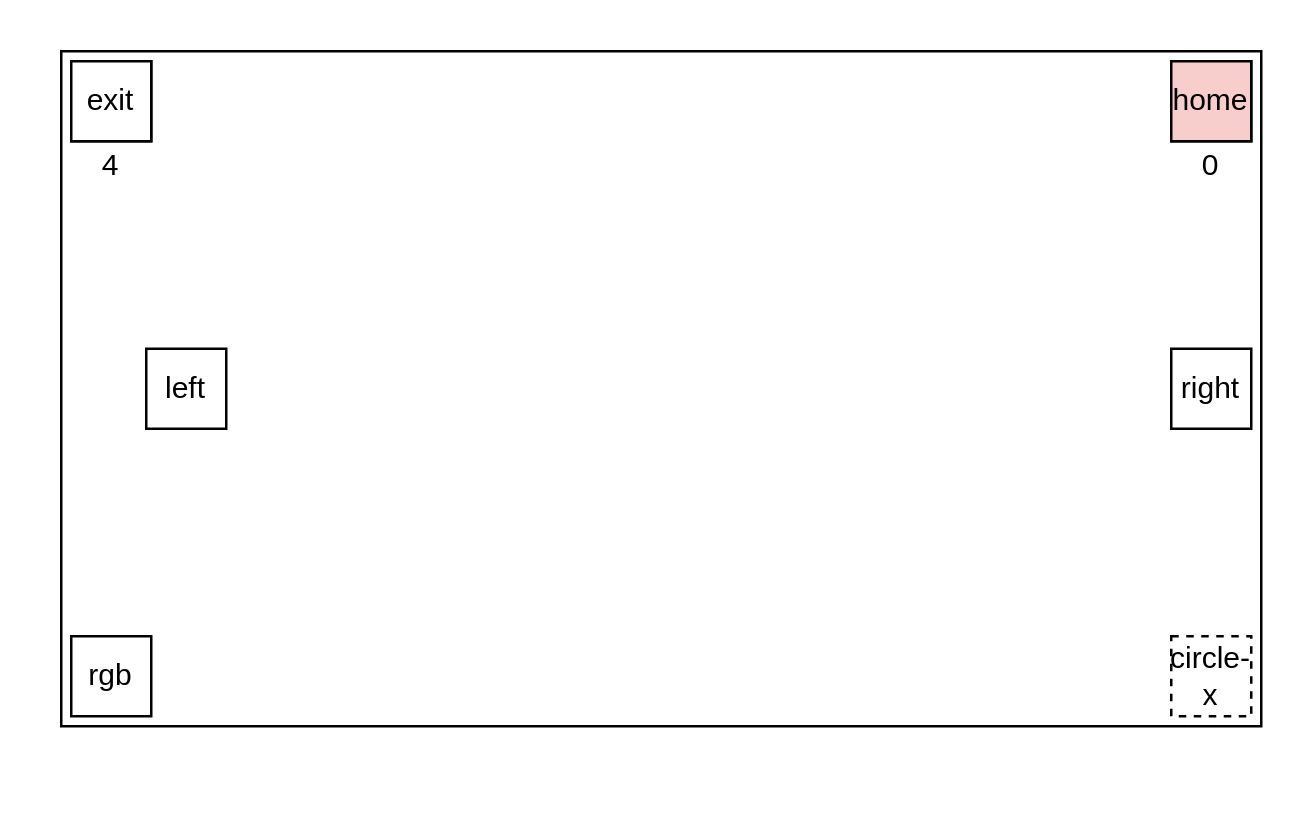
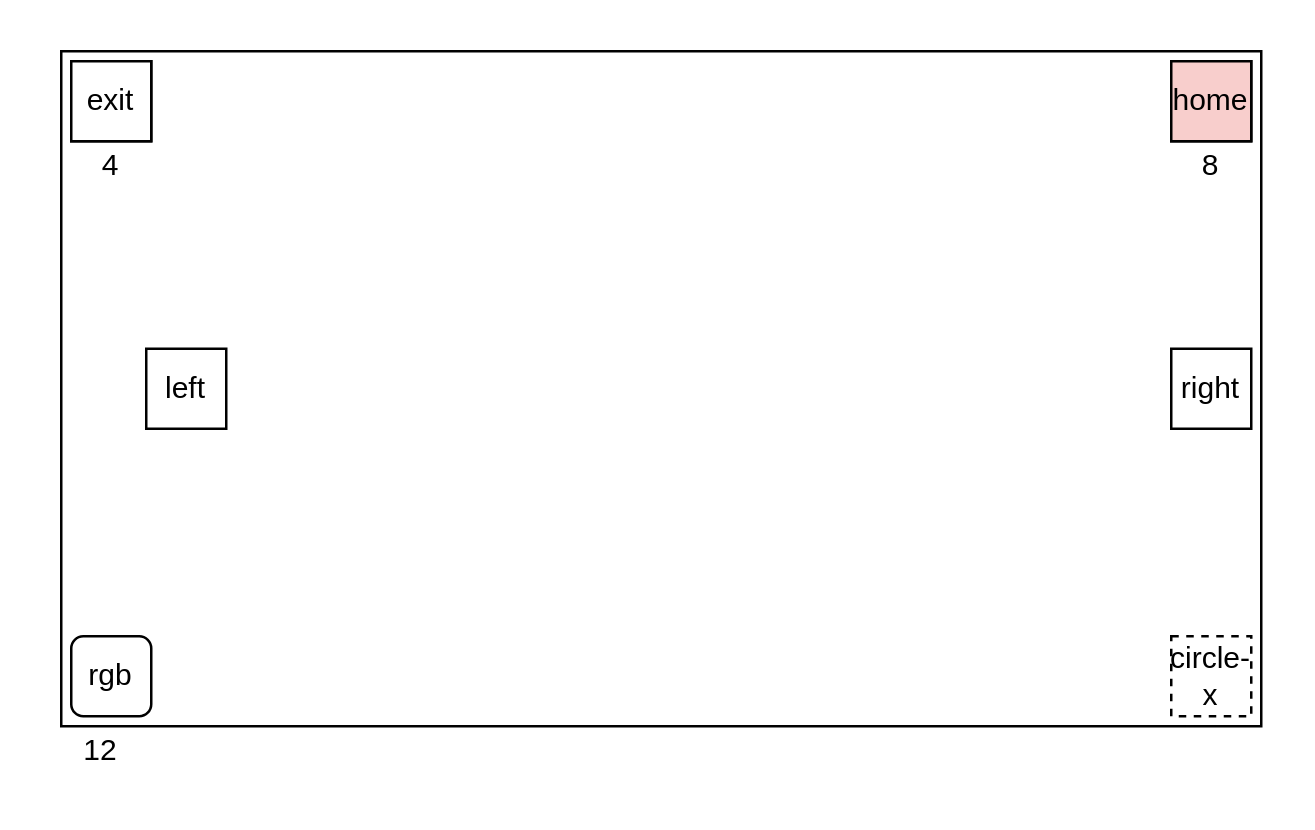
- <mxCell id="12" value="0" style="text;html=1;strokeColor=none;fillColor=none;align=center;verticalAlign=middle;whiteSpace=wrap;rounded=0;" parent="1" vertex="1"><mxGeometry x="464" y="56" width="40" height="20" as="geometry" /></mxCell>
+ <mxCell id="12" value="8" style="text;html=1;strokeColor=none;fillColor=none;align=center;verticalAlign=middle;whiteSpace=wrap;rounded=0;" parent="1" vertex="1"><mxGeometry x="464" y="56" width="40" height="20" as="geometry" /></mxCell>
- <mxCell id="3" value="rgb" style="whiteSpace=wrap;html=1;aspect=fixed;" parent="1" vertex="1"><mxGeometry x="28" y="254" width="32" height="32" as="geometry" /></mxCell>
+ <mxCell id="3" value="rgb" style="whiteSpace=wrap;html=1;aspect=fixed;rounded=1;" parent="1" vertex="1"><mxGeometry x="28" y="254" width="32" height="32" as="geometry" /></mxCell>
+ <mxCell id="13" value="12" style="text;html=1;strokeColor=none;fillColor=none;align=center;verticalAlign=middle;whiteSpace=wrap;rounded=0;" vertex="1" parent="1"><mxGeometry x="20" y="290" width="40" height="20" as="geometry" /></mxCell>
